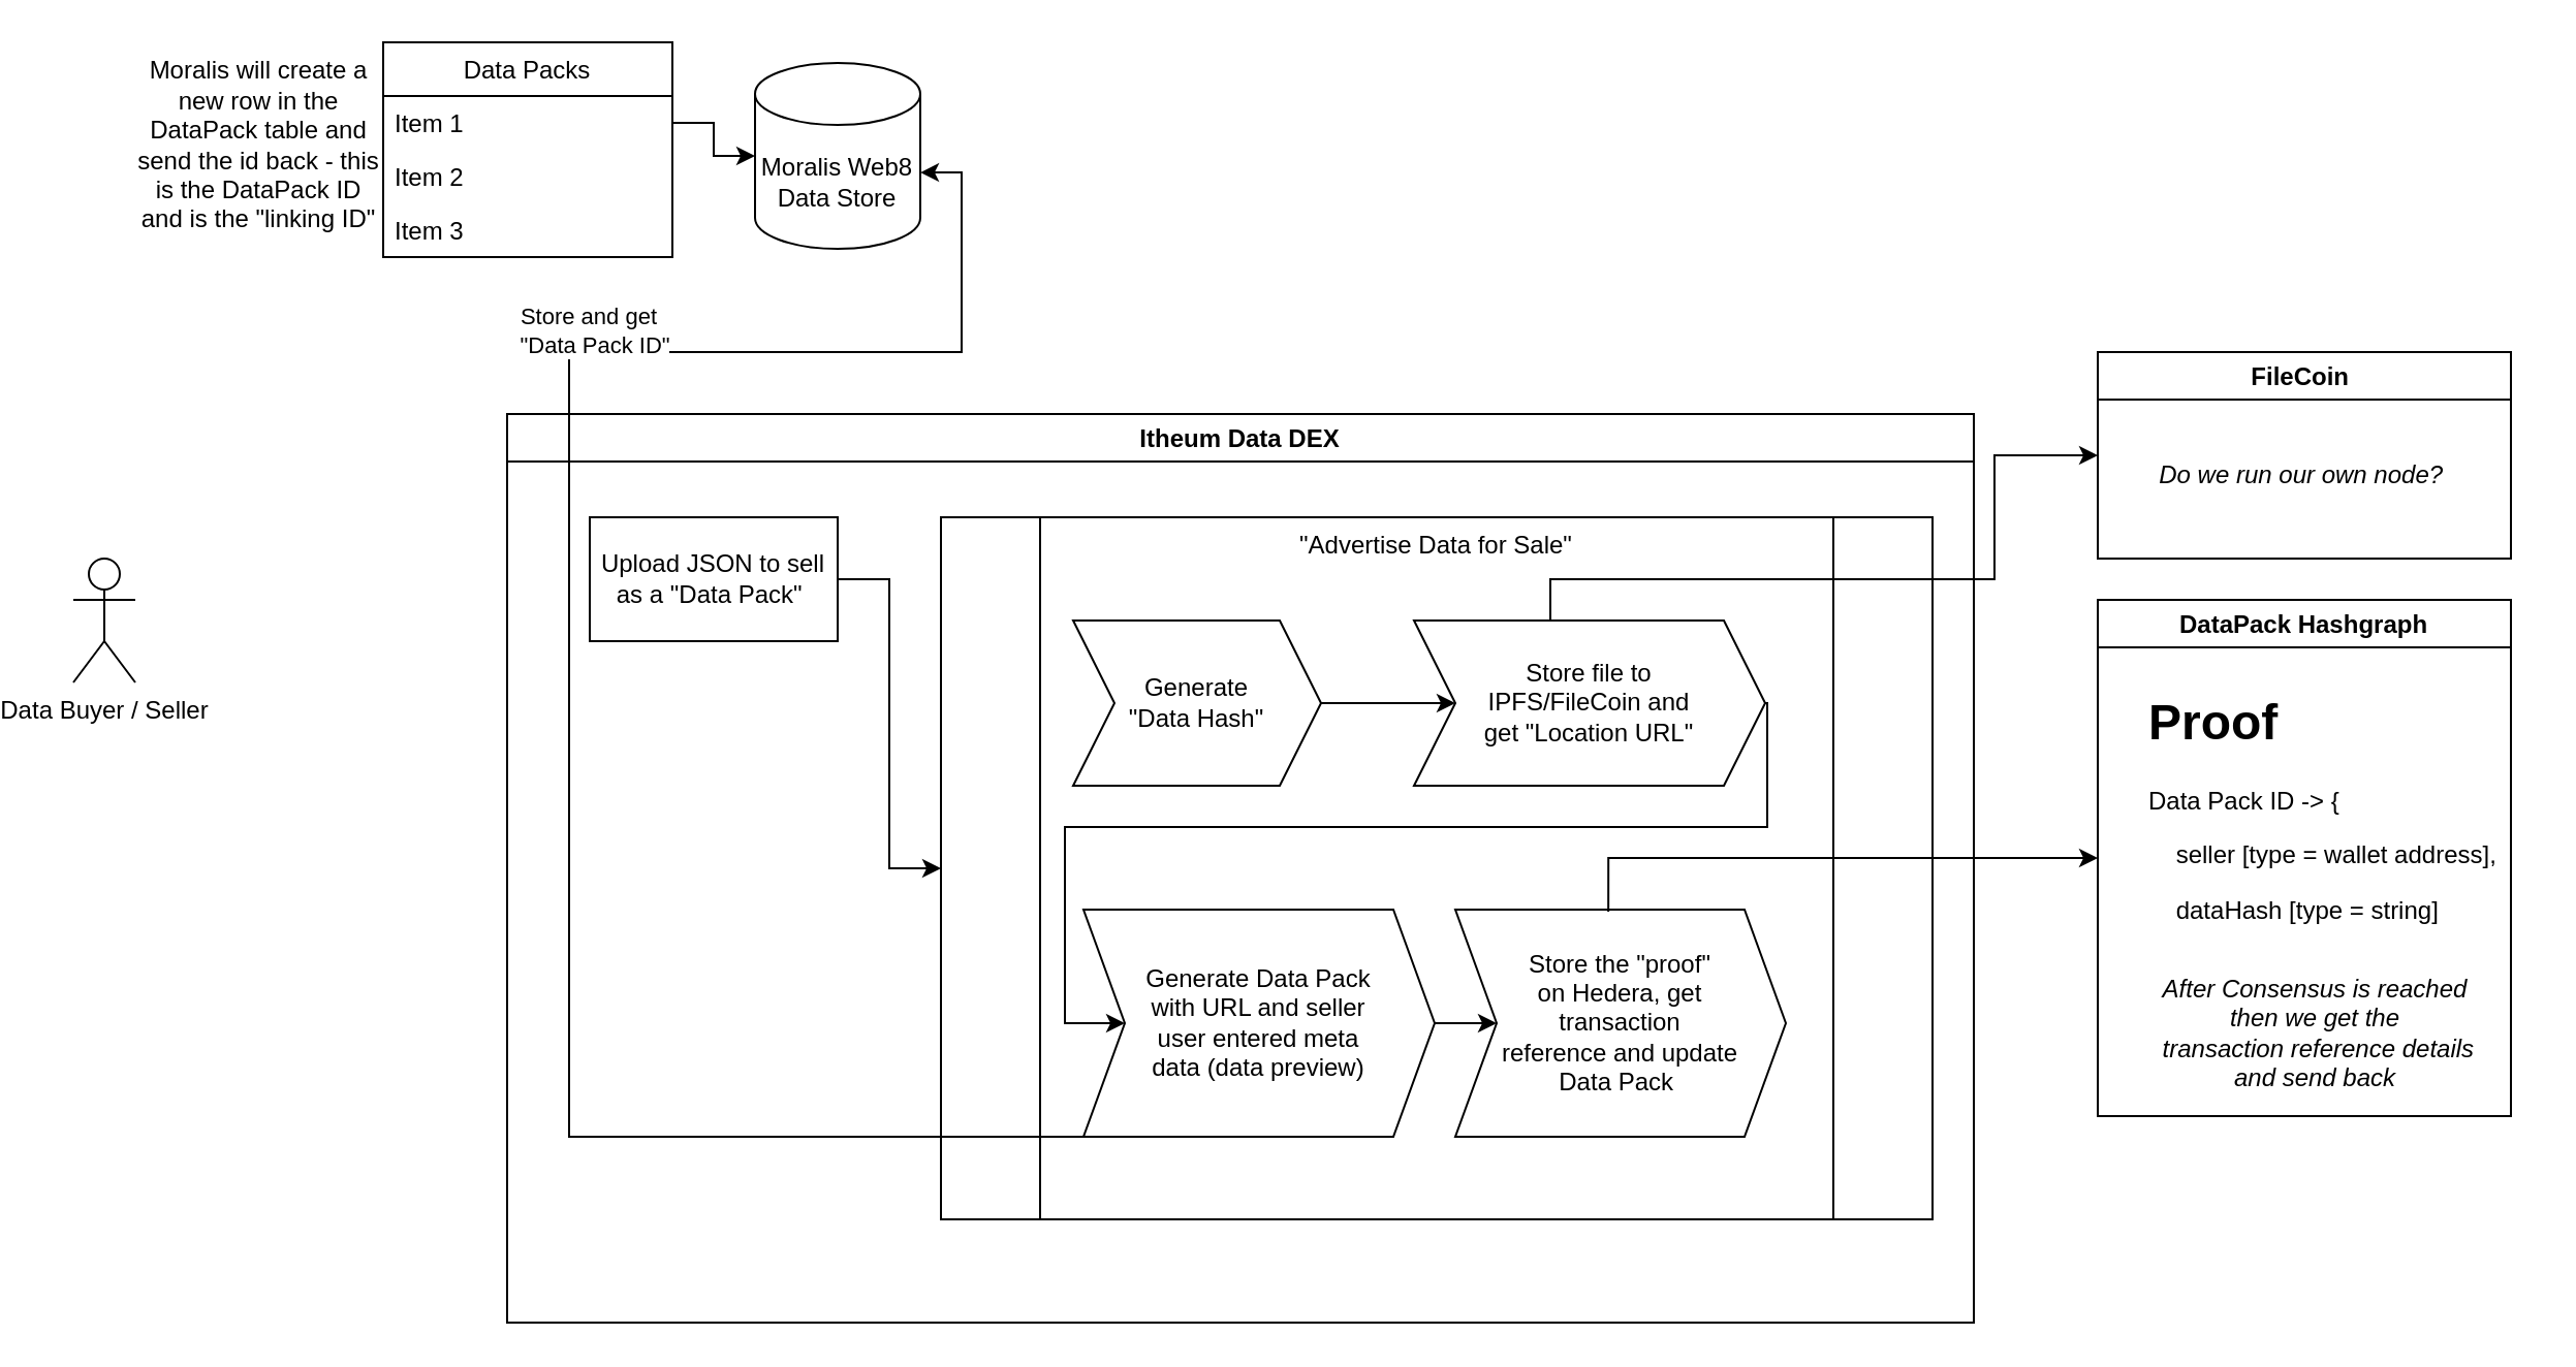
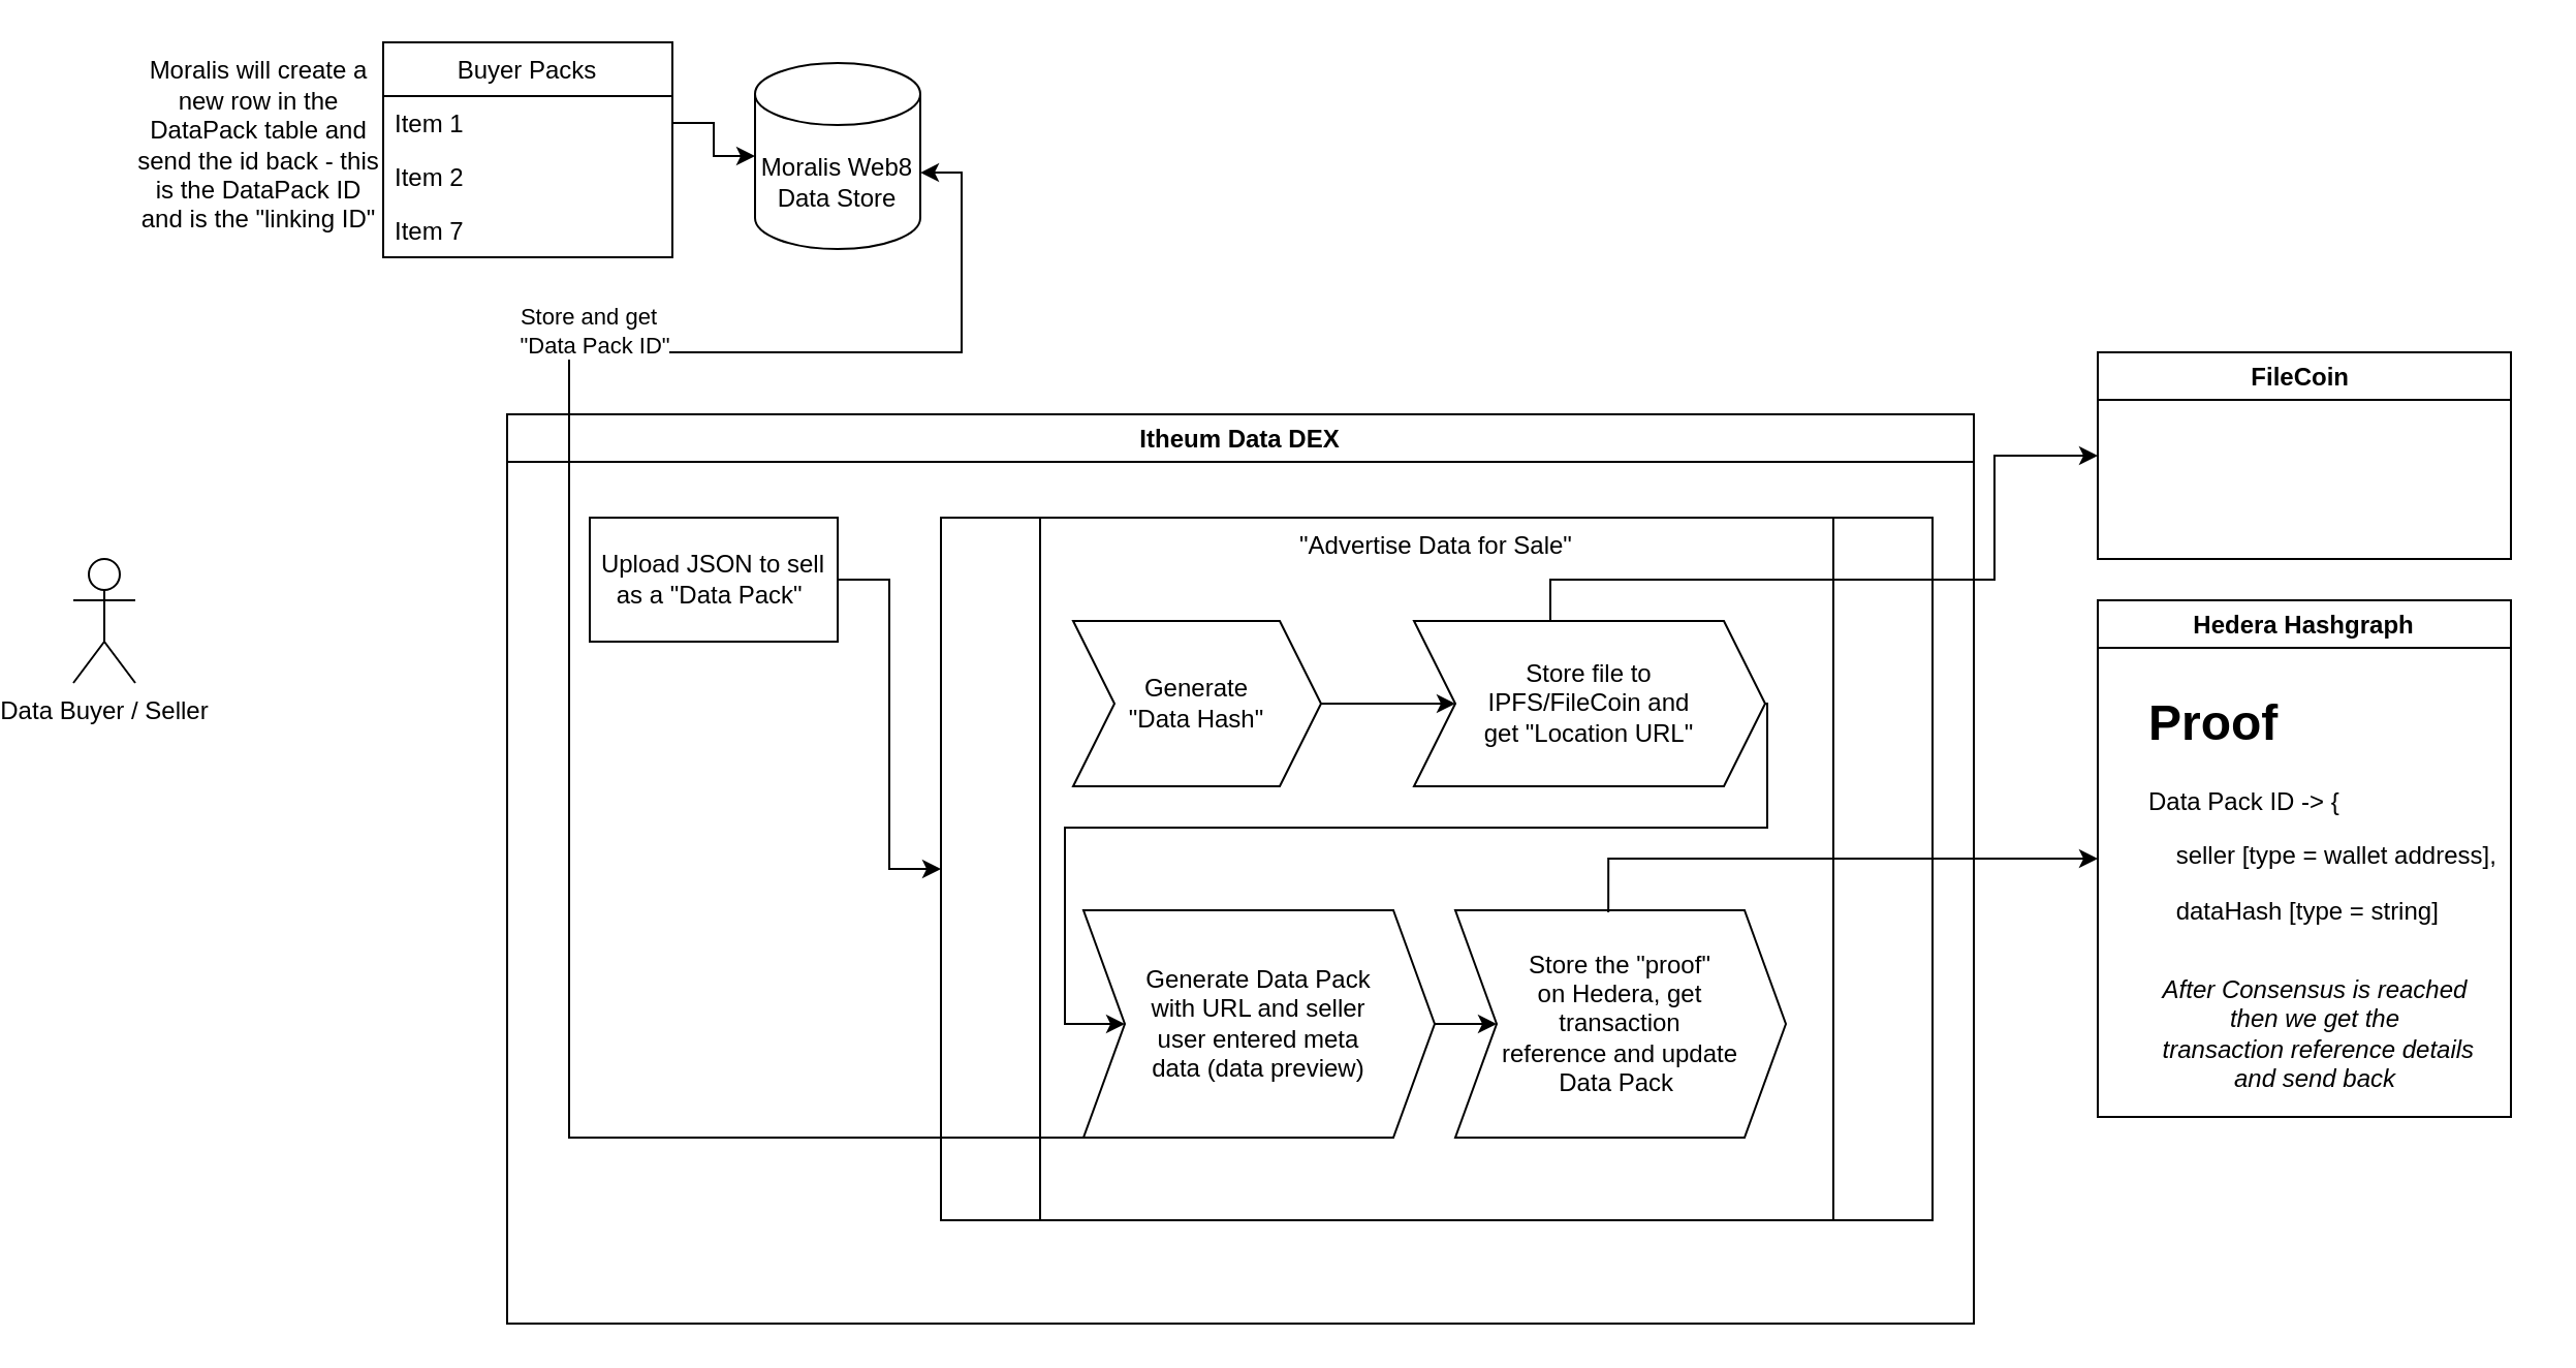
- <mxCell id="18" value="Data Packs" style="swimlane;fontStyle=0;childLayout=stackLayout;horizontal=1;startSize=26;horizontalStack=0;resizeParent=1;resizeParentMax=0;resizeLast=0;collapsible=1;marginBottom=0;" vertex="1" parent="1"><mxGeometry x="170" y="20" width="140" height="104" as="geometry" /></mxCell>
+ <mxCell id="18" value="Buyer Packs" style="swimlane;fontStyle=0;childLayout=stackLayout;horizontal=1;startSize=26;horizontalStack=0;resizeParent=1;resizeParentMax=0;resizeLast=0;collapsible=1;marginBottom=0;" vertex="1" parent="1"><mxGeometry x="170" y="20" width="140" height="104" as="geometry" /></mxCell>
- <mxCell id="21" value="Item 3" style="text;strokeColor=none;fillColor=none;align=left;verticalAlign=top;spacingLeft=4;spacingRight=4;overflow=hidden;rotatable=0;points=[[0,0.5],[1,0.5]];portConstraint=eastwest;" vertex="1" parent="18"><mxGeometry y="78" width="140" height="26" as="geometry" /></mxCell>
+ <mxCell id="21" value="Item 7" style="text;strokeColor=none;fillColor=none;align=left;verticalAlign=top;spacingLeft=4;spacingRight=4;overflow=hidden;rotatable=0;points=[[0,0.5],[1,0.5]];portConstraint=eastwest;" vertex="1" parent="18"><mxGeometry y="78" width="140" height="26" as="geometry" /></mxCell>
- <mxCell id="24" value="Do we run our own node?&amp;nbsp;" style="text;html=1;align=center;verticalAlign=middle;resizable=0;points=[];autosize=1;strokeColor=none;fontStyle=2" vertex="1" parent="23"><mxGeometry x="20" y="50" width="160" height="20" as="geometry" /></mxCell>
- <mxCell id="25" value="DataPack Hashgraph" style="swimlane;" vertex="1" parent="1"><mxGeometry x="1000" y="290" width="200" height="250" as="geometry" /></mxCell>
+ <mxCell id="25" value="Hedera Hashgraph" style="swimlane;" vertex="1" parent="1"><mxGeometry x="1000" y="290" width="200" height="250" as="geometry" /></mxCell>
